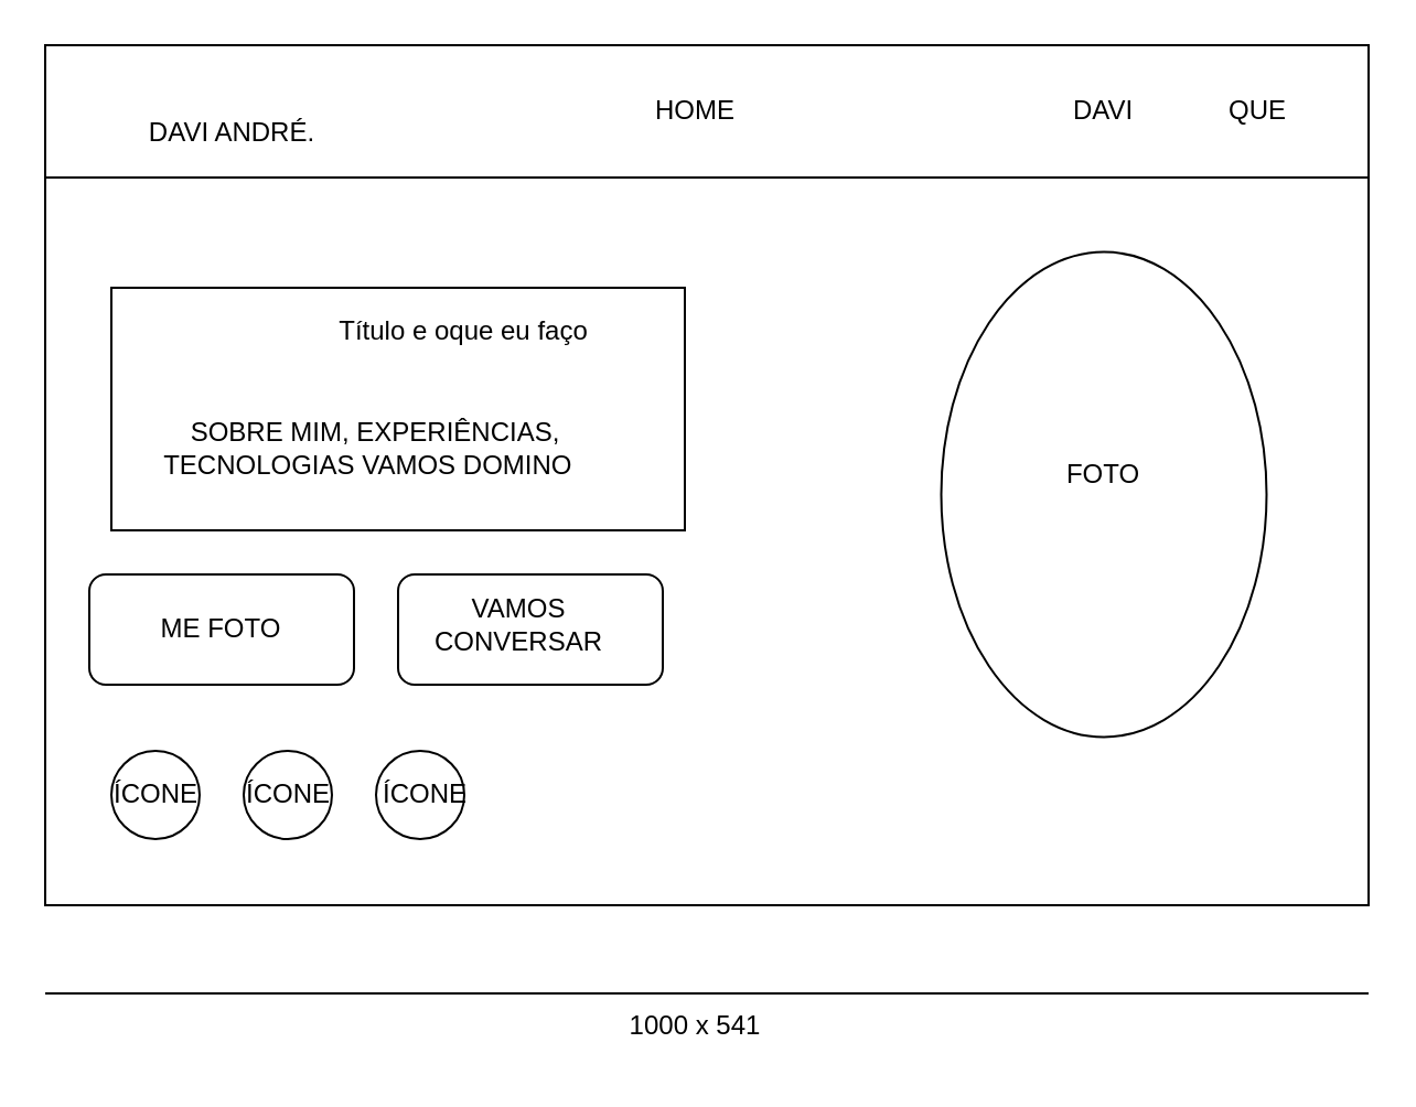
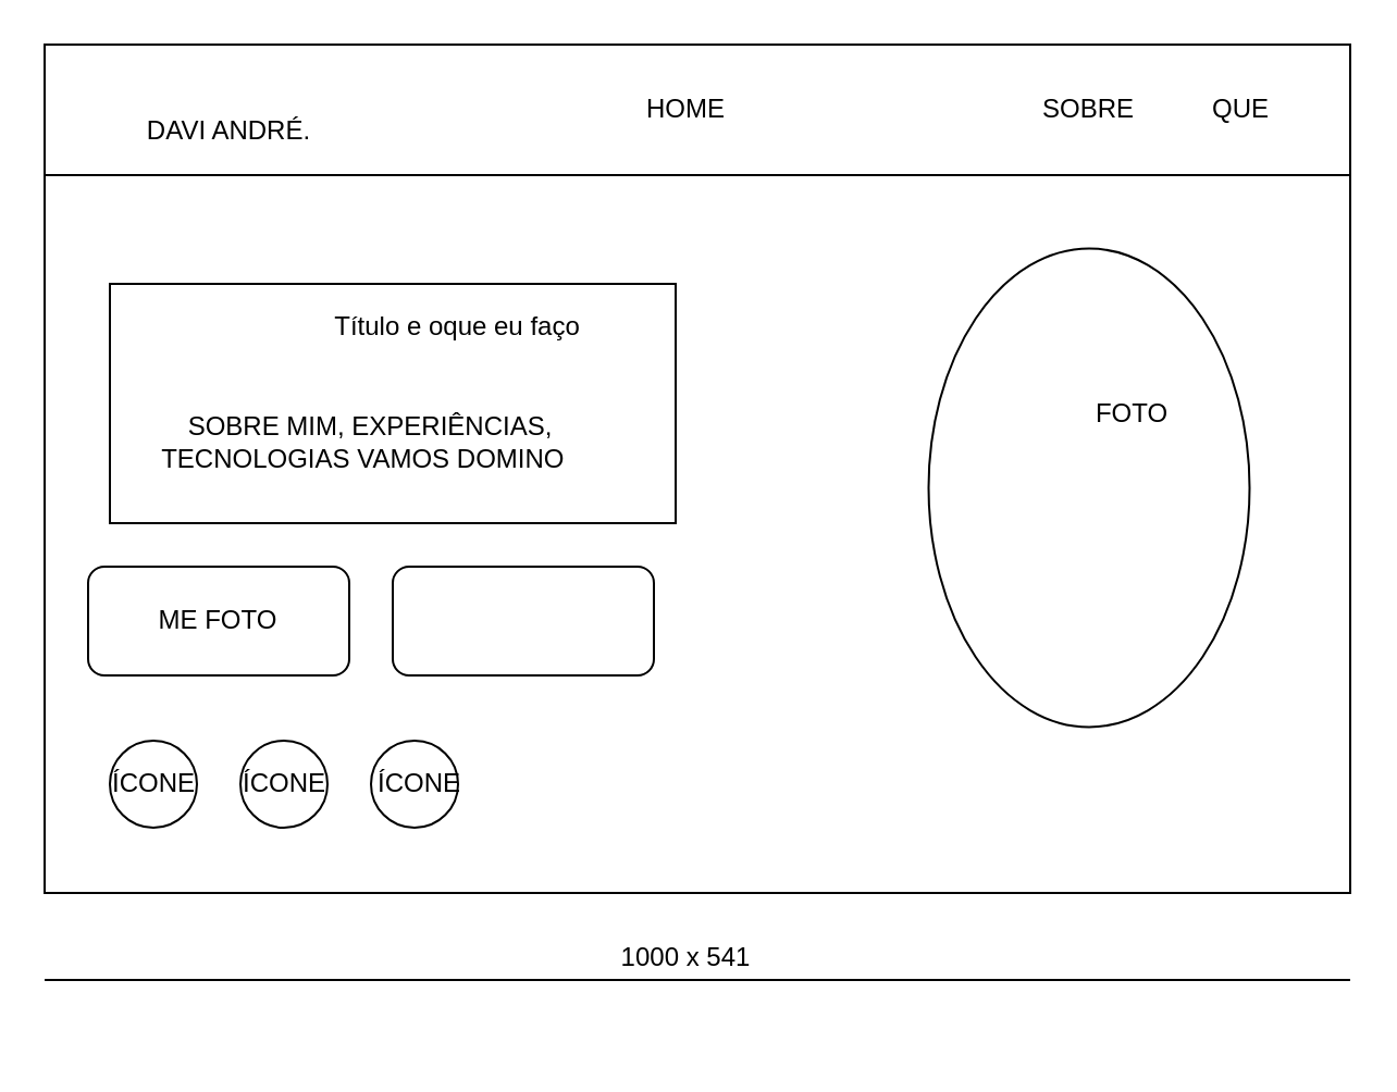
- <mxCell id="17" value="DAVI" style="text;html=1;align=center;verticalAlign=middle;whiteSpace=wrap;rounded=0;" vertex="1" parent="1"><mxGeometry x="470" y="35" width="60" height="30" as="geometry" /></mxCell>
+ <mxCell id="17" value="SOBRE" style="text;html=1;align=center;verticalAlign=middle;whiteSpace=wrap;rounded=0;" vertex="1" parent="1"><mxGeometry x="470" y="35" width="60" height="30" as="geometry" /></mxCell>
- <mxCell id="18" value="FOTO" style="text;html=1;align=center;verticalAlign=middle;whiteSpace=wrap;rounded=0;" vertex="1" parent="1"><mxGeometry x="470" y="200" width="60" height="30" as="geometry" /></mxCell>
+ <mxCell id="18" value="FOTO" style="text;html=1;align=center;verticalAlign=middle;whiteSpace=wrap;rounded=0;" vertex="1" parent="1"><mxGeometry x="490" y="175" width="60" height="30" as="geometry" /></mxCell>
- <mxCell id="22" value="VAMOS CONVERSAR" style="text;html=1;align=center;verticalAlign=middle;whiteSpace=wrap;rounded=0;" vertex="1" parent="1"><mxGeometry x="180" y="267.5" width="110" height="30" as="geometry" /></mxCell>
- <mxCell id="4" value="1000 x 541" style="text;html=1;align=center;verticalAlign=middle;whiteSpace=wrap;rounded=0;" vertex="1" parent="1"><mxGeometry x="280" y="450" width="70" height="30" as="geometry" /></mxCell>
+ <mxCell id="4" value="1000 x 541" style="text;html=1;align=center;verticalAlign=middle;whiteSpace=wrap;rounded=0;" vertex="1" parent="1"><mxGeometry x="280" y="425" width="70" height="30" as="geometry" /></mxCell>
